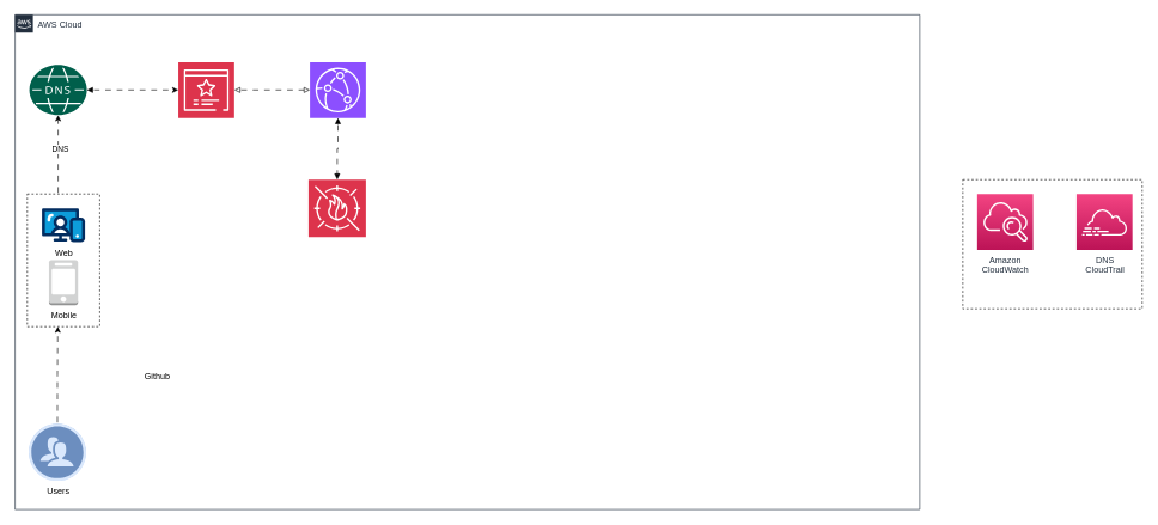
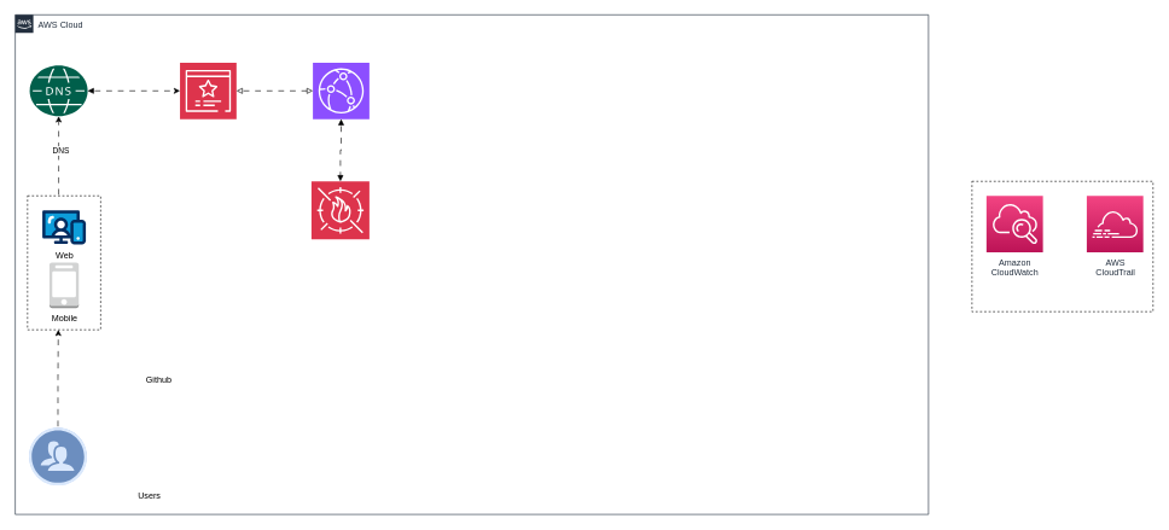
- <mxCell id="22" value="DNS&lt;br&gt;CloudTrail" style="outlineConnect=0;fontColor=#232F3E;gradientColor=#F34482;gradientDirection=north;fillColor=#BC1356;strokeColor=#ffffff;dashed=0;verticalLabelPosition=bottom;verticalAlign=top;align=center;html=1;fontSize=12;fontStyle=0;aspect=fixed;shape=mxgraph.aws4.resourceIcon;resIcon=mxgraph.aws4.cloudtrail;labelBackgroundColor=#ffffff;" vertex="1" parent="1"><mxGeometry x="1499.5" y="270" width="78" height="78" as="geometry" /></mxCell>
+ <mxCell id="22" value="AWS&lt;br&gt;CloudTrail" style="outlineConnect=0;fontColor=#232F3E;gradientColor=#F34482;gradientDirection=north;fillColor=#BC1356;strokeColor=#ffffff;dashed=0;verticalLabelPosition=bottom;verticalAlign=top;align=center;html=1;fontSize=12;fontStyle=0;aspect=fixed;shape=mxgraph.aws4.resourceIcon;resIcon=mxgraph.aws4.cloudtrail;labelBackgroundColor=#ffffff;" vertex="1" parent="1"><mxGeometry x="1499.5" y="270" width="78" height="78" as="geometry" /></mxCell>
- <mxCell id="10" value="Users" style="text;html=1;align=center;verticalAlign=middle;resizable=0;points=[];autosize=1;strokeColor=none;fillColor=none;" vertex="1" parent="2"><mxGeometry x="35" y="650" width="50" height="30" as="geometry" /></mxCell>
+ <mxCell id="10" value="Users" style="text;html=1;align=center;verticalAlign=middle;resizable=0;points=[];autosize=1;strokeColor=none;fillColor=none;" vertex="1" parent="2"><mxGeometry x="160" y="650" width="50" height="30" as="geometry" /></mxCell>
